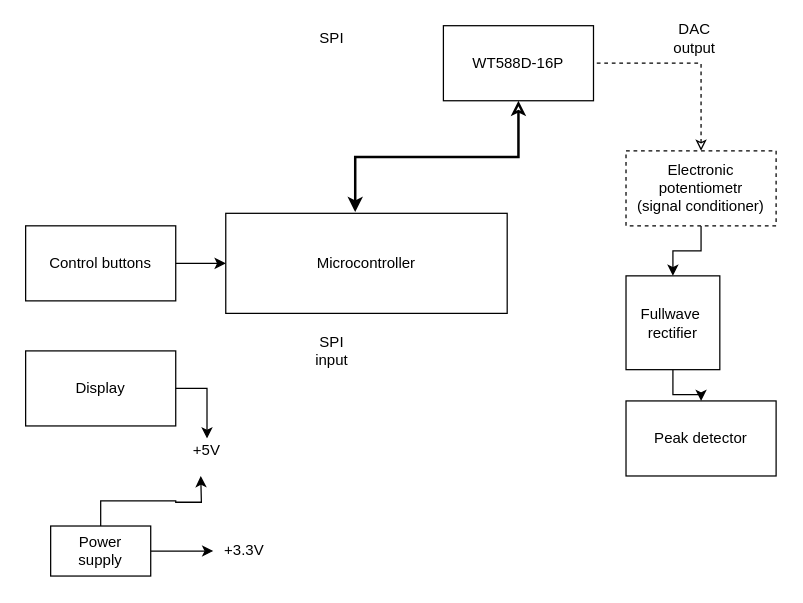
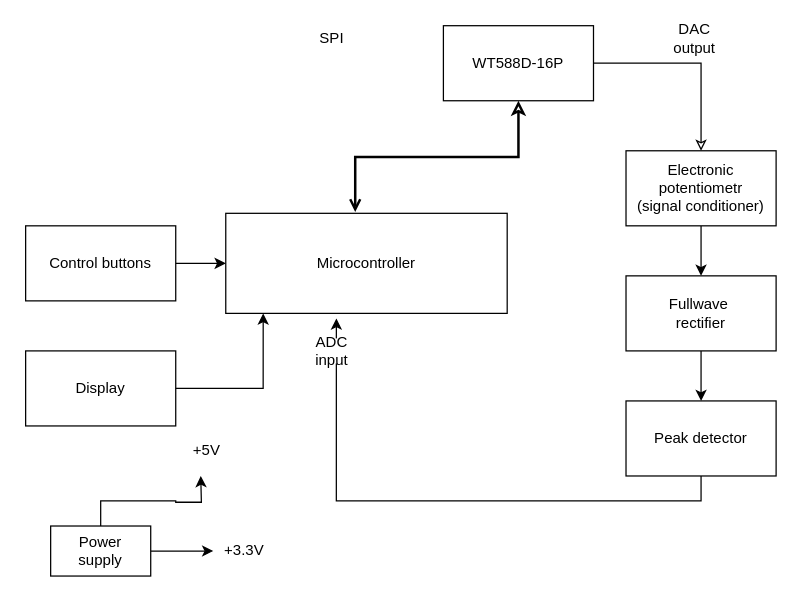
- <mxCell id="6" style="edgeStyle=orthogonalEdgeStyle;rounded=0;orthogonalLoop=1;jettySize=auto;html=1;exitX=0.5;exitY=0;exitDx=0;exitDy=0;entryX=1;entryY=0.5;entryDx=0;entryDy=0;endArrow=none;endFill=0;startArrow=classic;startFill=0;dashed=1;" edge="1" parent="1" source="8" target="4"><mxGeometry relative="1" as="geometry"><mxPoint x="560" y="50" as="targetPoint" /></mxGeometry></mxCell>
+ <mxCell id="6" style="edgeStyle=orthogonalEdgeStyle;rounded=0;orthogonalLoop=1;jettySize=auto;html=1;exitX=0.5;exitY=0;exitDx=0;exitDy=0;entryX=1;entryY=0.5;entryDx=0;entryDy=0;endArrow=none;endFill=0;startArrow=classic;startFill=0;" edge="1" parent="1" source="8" target="4"><mxGeometry relative="1" as="geometry"><mxPoint x="560" y="50" as="targetPoint" /></mxGeometry></mxCell>
- <mxCell id="8" value="Electronic potentiometr &lt;br&gt;(signal conditioner)" style="rounded=0;whiteSpace=wrap;html=1;dashed=1;" vertex="1" parent="1"><mxGeometry x="500" y="120" width="120" height="60" as="geometry" /></mxCell>
+ <mxCell id="8" value="Electronic potentiometr &lt;br&gt;(signal conditioner)" style="rounded=0;whiteSpace=wrap;html=1;" vertex="1" parent="1"><mxGeometry x="500" y="120" width="120" height="60" as="geometry" /></mxCell>
- <mxCell id="3" style="edgeStyle=orthogonalEdgeStyle;rounded=0;orthogonalLoop=1;jettySize=auto;html=1;entryX=0.46;entryY=-0.012;entryDx=0;entryDy=0;entryPerimeter=0;strokeWidth=2;startArrow=classic;startFill=0;" edge="1" parent="1" source="4" target="2"><mxGeometry relative="1" as="geometry"><mxPoint x="250" y="50" as="targetPoint" /></mxGeometry></mxCell>
+ <mxCell id="3" style="edgeStyle=orthogonalEdgeStyle;rounded=0;orthogonalLoop=1;jettySize=auto;html=1;entryX=0.46;entryY=-0.012;entryDx=0;entryDy=0;entryPerimeter=0;strokeWidth=2;startArrow=classic;startFill=0;endArrow=open;" edge="1" parent="1" source="4" target="2"><mxGeometry relative="1" as="geometry"><mxPoint x="250" y="50" as="targetPoint" /></mxGeometry></mxCell>
- <mxCell id="11" value="Fullwave&amp;nbsp;&lt;br&gt;rectifier" style="rounded=0;whiteSpace=wrap;html=1;" vertex="1" parent="1"><mxGeometry x="500" y="220" width="75" height="75" as="geometry" /></mxCell>
+ <mxCell id="11" value="Fullwave&amp;nbsp;&lt;br&gt;rectifier" style="rounded=0;whiteSpace=wrap;html=1;" vertex="1" parent="1"><mxGeometry x="500" y="220" width="120" height="60" as="geometry" /></mxCell>
- <mxCell id="14" value="SPI&lt;br&gt;input" style="rounded=0;whiteSpace=wrap;html=1;strokeColor=none;" vertex="1" parent="1"><mxGeometry x="250" y="270" width="30" height="20" as="geometry" /></mxCell>
+ <mxCell id="14" value="ADC&lt;br&gt;input" style="rounded=0;whiteSpace=wrap;html=1;strokeColor=none;" vertex="1" parent="1"><mxGeometry x="250" y="270" width="30" height="20" as="geometry" /></mxCell>
- <mxCell id="18" style="edgeStyle=orthogonalEdgeStyle;rounded=0;orthogonalLoop=1;jettySize=auto;html=1;" edge="1" parent="1" source="17" target="22"><mxGeometry relative="1" as="geometry" /></mxCell>
+ <mxCell id="18" style="edgeStyle=orthogonalEdgeStyle;rounded=0;orthogonalLoop=1;jettySize=auto;html=1;entryX=0.133;entryY=1;entryDx=0;entryDy=0;entryPerimeter=0;" edge="1" parent="1" source="17" target="2"><mxGeometry relative="1" as="geometry" /></mxCell>
+ <mxCell id="13" style="edgeStyle=orthogonalEdgeStyle;rounded=0;orthogonalLoop=1;jettySize=auto;html=1;exitX=0.5;exitY=1;exitDx=0;exitDy=0;entryX=0.393;entryY=1.05;entryDx=0;entryDy=0;entryPerimeter=0;" edge="1" parent="1" source="12" target="2"><mxGeometry relative="1" as="geometry" /></mxCell>
